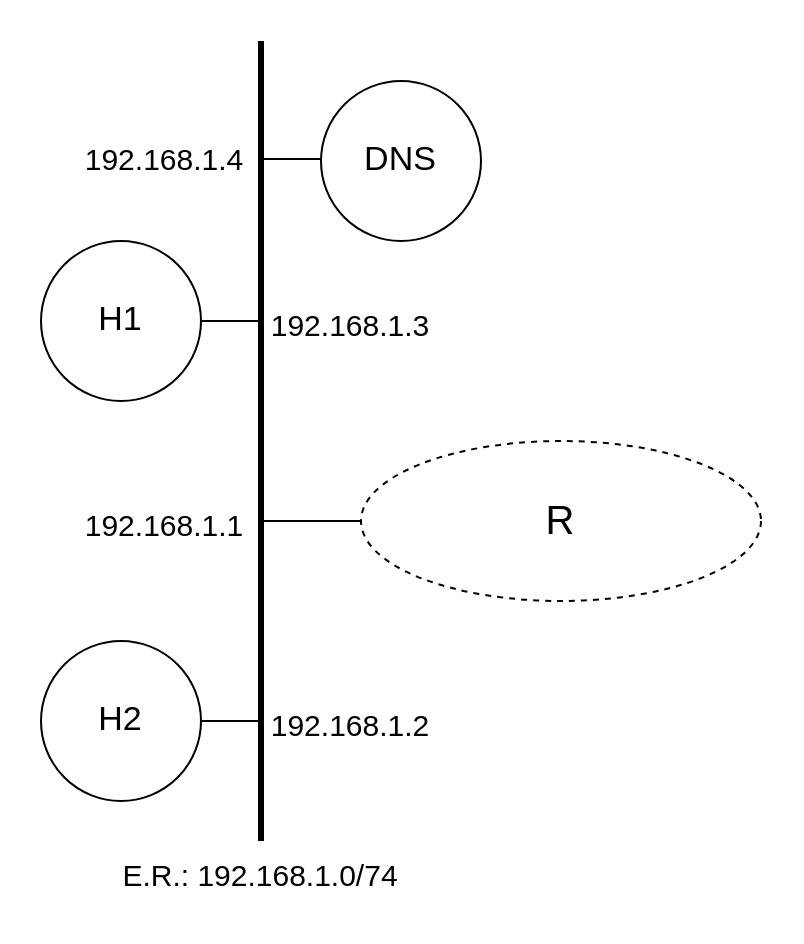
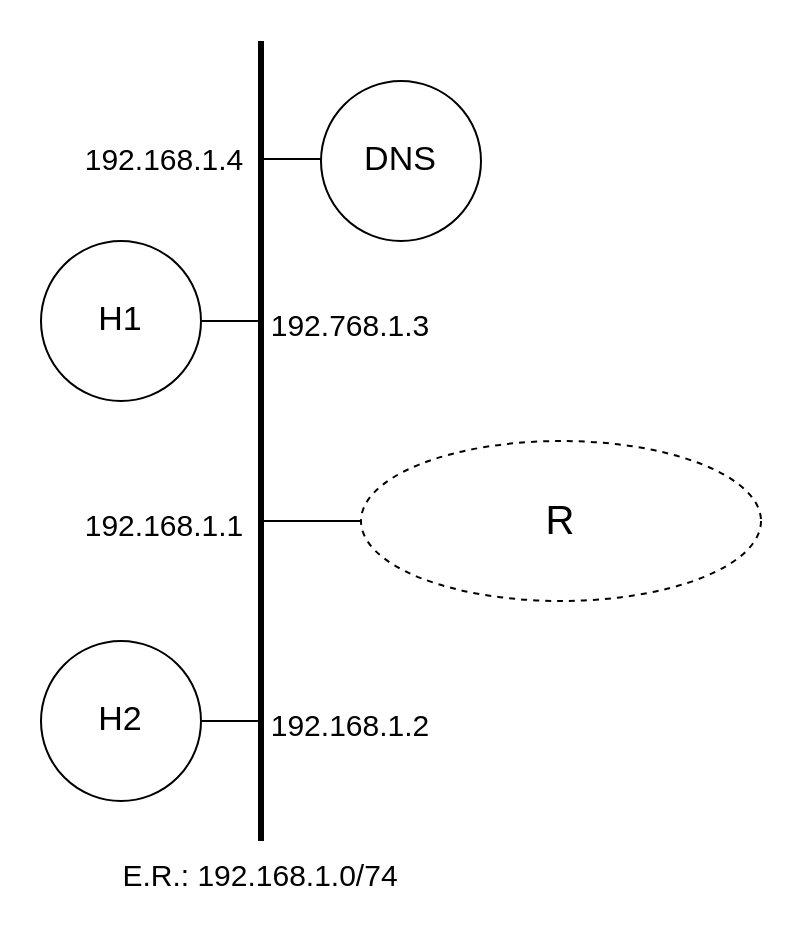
- <mxCell id="9" value="&lt;font style=&quot;font-size: 15px;&quot;&gt;192.168.1.3&lt;br&gt;&lt;/font&gt;" style="text;html=1;strokeColor=none;fillColor=none;align=center;verticalAlign=middle;whiteSpace=wrap;rounded=0;fontSize=20;" parent="1" vertex="1"><mxGeometry x="135" y="145" width="80" height="30" as="geometry" /></mxCell>
+ <mxCell id="9" value="&lt;font style=&quot;font-size: 15px;&quot;&gt;192.768.1.3&lt;br&gt;&lt;/font&gt;" style="text;html=1;strokeColor=none;fillColor=none;align=center;verticalAlign=middle;whiteSpace=wrap;rounded=0;fontSize=20;" parent="1" vertex="1"><mxGeometry x="135" y="145" width="80" height="30" as="geometry" /></mxCell>
